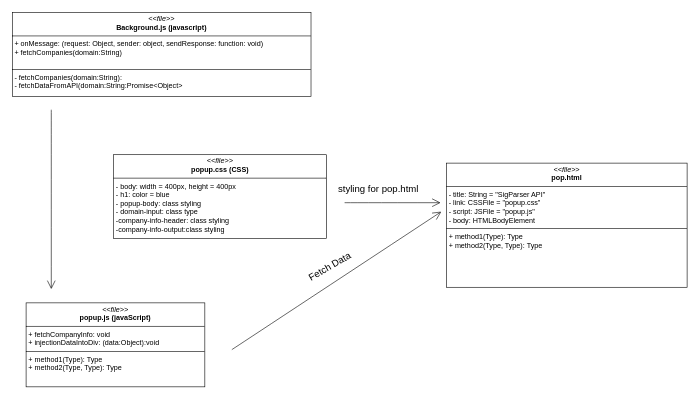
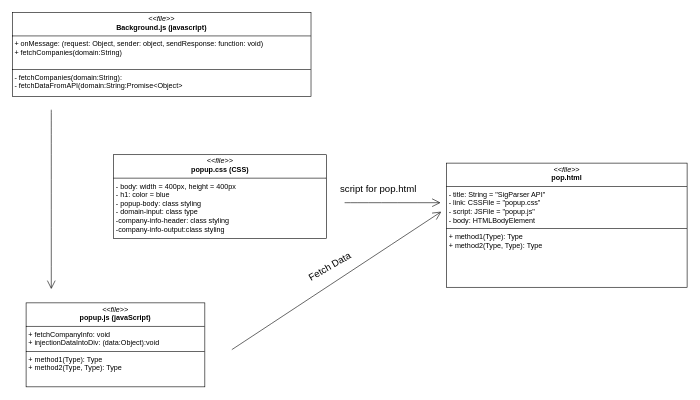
- <mxCell id="5" value="styling for pop.html" style="text;html=1;align=center;verticalAlign=middle;whiteSpace=wrap;rounded=0;fontSize=16;" parent="1" vertex="1"><mxGeometry x="561" y="299" width="139" height="30" as="geometry" /></mxCell>
+ <mxCell id="5" value="script for pop.html" style="text;html=1;align=center;verticalAlign=middle;whiteSpace=wrap;rounded=0;fontSize=16;" parent="1" vertex="1"><mxGeometry x="561" y="299" width="139" height="30" as="geometry" /></mxCell>
